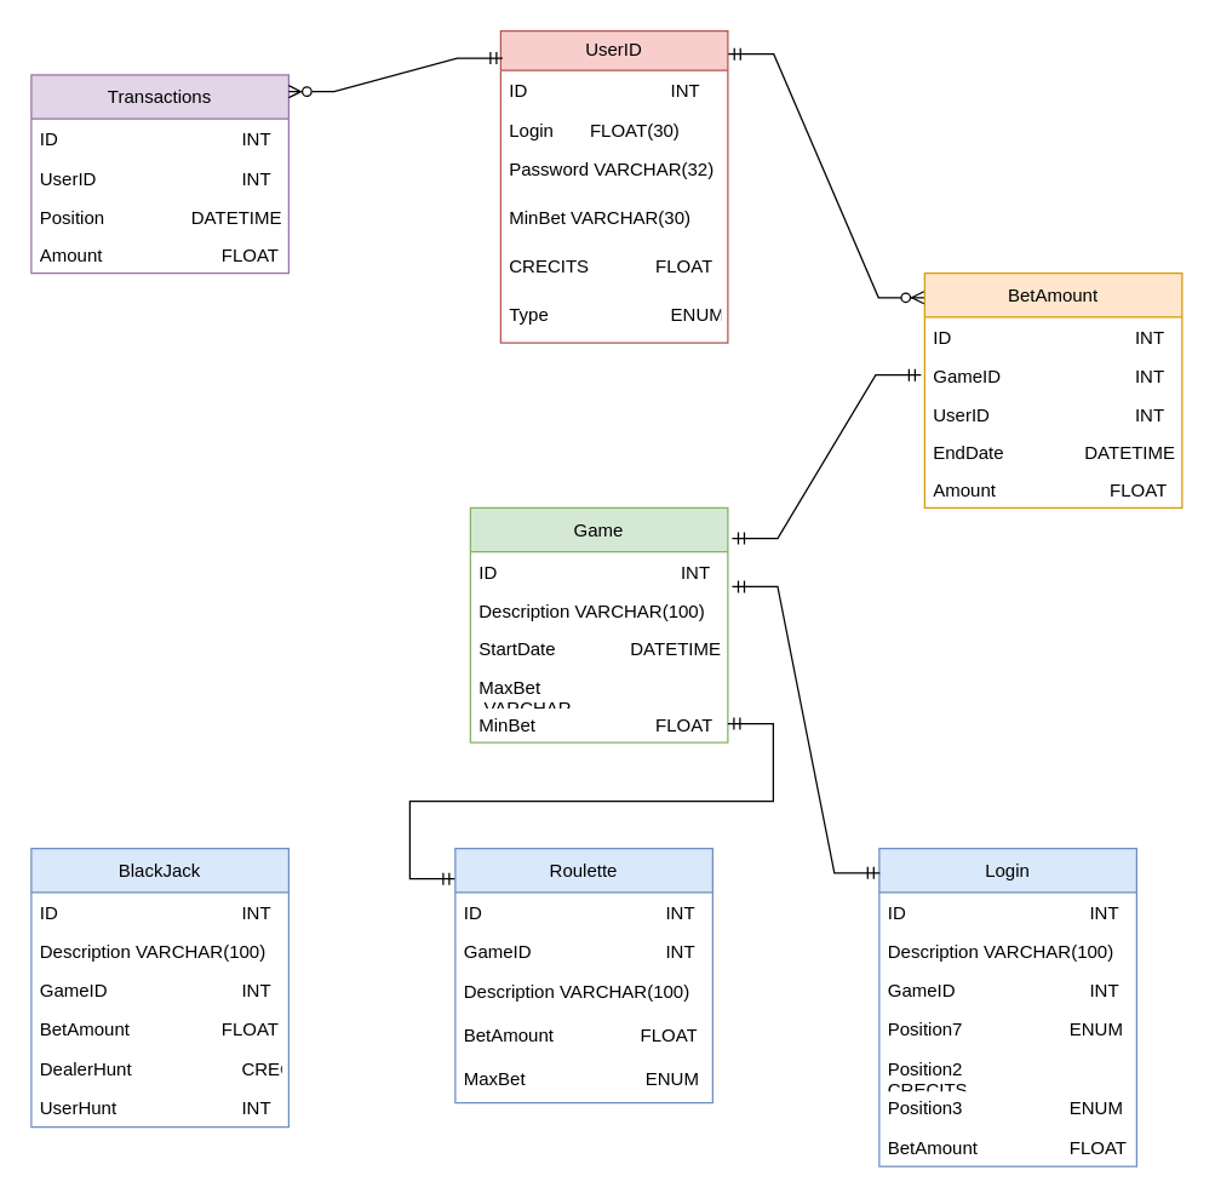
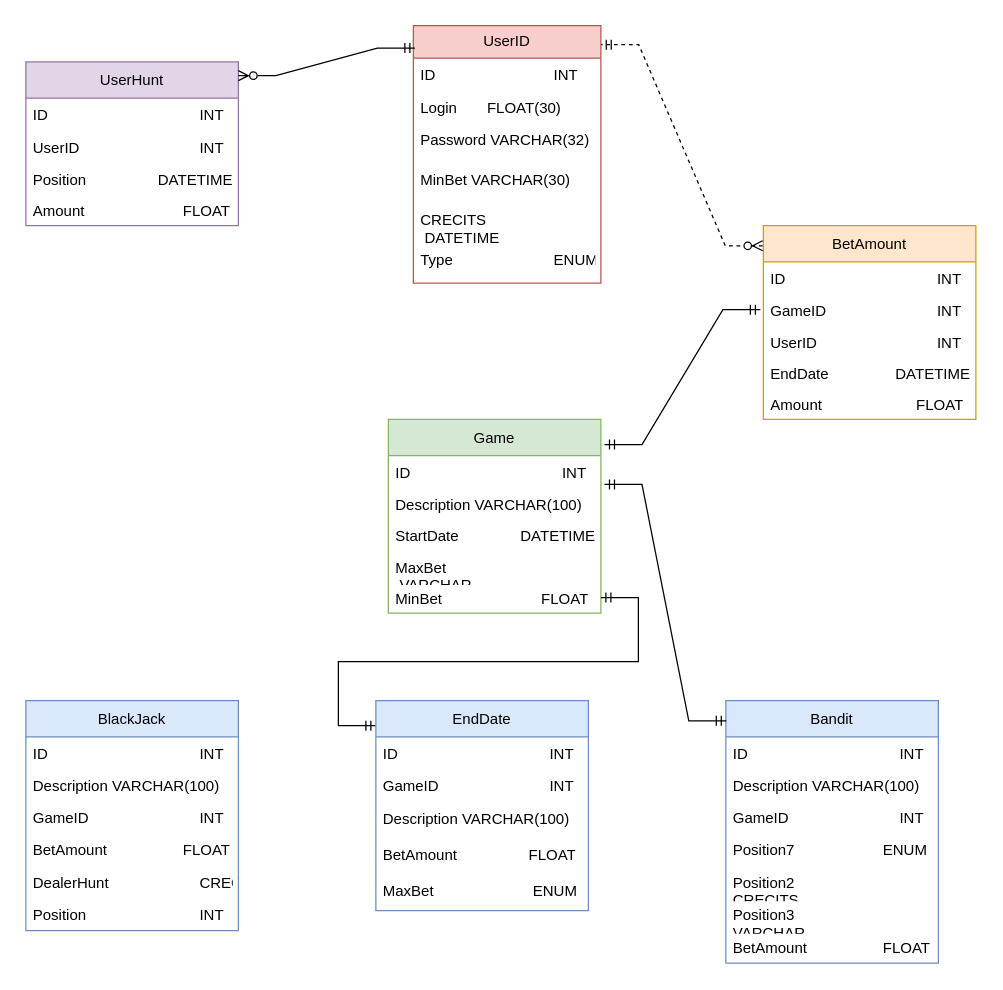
- <mxCell id="45" value="Transactions" style="swimlane;fontStyle=0;childLayout=stackLayout;horizontal=1;startSize=29;fillColor=#e1d5e7;horizontalStack=0;resizeParent=1;resizeParentMax=0;resizeLast=0;collapsible=1;marginBottom=0;whiteSpace=wrap;html=1;strokeColor=#9673a6;" vertex="1" parent="1"><mxGeometry x="20" y="49" width="170" height="131" as="geometry" /></mxCell>
+ <mxCell id="45" value="UserHunt" style="swimlane;fontStyle=0;childLayout=stackLayout;horizontal=1;startSize=29;fillColor=#e1d5e7;horizontalStack=0;resizeParent=1;resizeParentMax=0;resizeLast=0;collapsible=1;marginBottom=0;whiteSpace=wrap;html=1;strokeColor=#9673a6;" vertex="1" parent="1"><mxGeometry x="20" y="49" width="170" height="131" as="geometry" /></mxCell>
- <mxCell id="43" value="" style="edgeStyle=entityRelationEdgeStyle;fontSize=12;html=1;endArrow=ERmandOne;startArrow=ERzeroToMany;rounded=0;entryX=1.002;entryY=0.074;entryDx=0;entryDy=0;exitX=-0.003;exitY=0.104;exitDx=0;exitDy=0;exitPerimeter=0;endFill=0;entryPerimeter=0;" edge="1" parent="1" source="37" target="2"><mxGeometry width="100" height="100" relative="1" as="geometry"><mxPoint x="250" y="153" as="sourcePoint" /><mxPoint x="350" y="53" as="targetPoint" /><Array as="points"><mxPoint x="610" y="220" /></Array></mxGeometry></mxCell>
+ <mxCell id="43" value="" style="edgeStyle=entityRelationEdgeStyle;fontSize=12;html=1;endArrow=ERmandOne;startArrow=ERzeroToMany;rounded=0;entryX=1.002;entryY=0.074;entryDx=0;entryDy=0;exitX=-0.003;exitY=0.104;exitDx=0;exitDy=0;exitPerimeter=0;endFill=0;entryPerimeter=0;dashed=1;" edge="1" parent="1" source="37" target="2"><mxGeometry width="100" height="100" relative="1" as="geometry"><mxPoint x="250" y="153" as="sourcePoint" /><mxPoint x="350" y="53" as="targetPoint" /><Array as="points"><mxPoint x="610" y="220" /></Array></mxGeometry></mxCell>
- <mxCell id="7" value="CRECITS&amp;nbsp; &lt;span style=&quot;white-space: pre;&quot;&gt;&#09;&lt;/span&gt;&amp;nbsp; &amp;nbsp; &amp;nbsp;FLOAT" style="text;strokeColor=none;fillColor=none;align=left;verticalAlign=top;spacingLeft=4;spacingRight=4;overflow=hidden;rotatable=0;points=[[0,0.5],[1,0.5]];portConstraint=eastwest;whiteSpace=wrap;html=1;" vertex="1" parent="2"><mxGeometry y="142" width="150" height="32" as="geometry" /></mxCell>
+ <mxCell id="7" value="CRECITS&amp;nbsp; &lt;span style=&quot;white-space: pre;&quot;&gt;&#09;&lt;/span&gt;&amp;nbsp; &amp;nbsp; &amp;nbsp;DATETIME" style="text;strokeColor=none;fillColor=none;align=left;verticalAlign=top;spacingLeft=4;spacingRight=4;overflow=hidden;rotatable=0;points=[[0,0.5],[1,0.5]];portConstraint=eastwest;whiteSpace=wrap;html=1;" vertex="1" parent="2"><mxGeometry y="142" width="150" height="32" as="geometry" /></mxCell>
- <mxCell id="16" value="Roulette" style="swimlane;fontStyle=0;childLayout=stackLayout;horizontal=1;startSize=29;fillColor=#dae8fc;horizontalStack=0;resizeParent=1;resizeParentMax=0;resizeLast=0;collapsible=1;marginBottom=0;whiteSpace=wrap;html=1;strokeColor=#6c8ebf;" vertex="1" parent="1"><mxGeometry x="300" y="560" width="170" height="168" as="geometry" /></mxCell>
+ <mxCell id="16" value="EndDate" style="swimlane;fontStyle=0;childLayout=stackLayout;horizontal=1;startSize=29;fillColor=#dae8fc;horizontalStack=0;resizeParent=1;resizeParentMax=0;resizeLast=0;collapsible=1;marginBottom=0;whiteSpace=wrap;html=1;strokeColor=#6c8ebf;" vertex="1" parent="1"><mxGeometry x="300" y="560" width="170" height="168" as="geometry" /></mxCell>
- <mxCell id="29" value="Login" style="swimlane;fontStyle=0;childLayout=stackLayout;horizontal=1;startSize=29;fillColor=#dae8fc;horizontalStack=0;resizeParent=1;resizeParentMax=0;resizeLast=0;collapsible=1;marginBottom=0;whiteSpace=wrap;html=1;strokeColor=#6c8ebf;" vertex="1" parent="1"><mxGeometry x="580" y="560" width="170" height="210" as="geometry" /></mxCell>
+ <mxCell id="29" value="Bandit" style="swimlane;fontStyle=0;childLayout=stackLayout;horizontal=1;startSize=29;fillColor=#dae8fc;horizontalStack=0;resizeParent=1;resizeParentMax=0;resizeLast=0;collapsible=1;marginBottom=0;whiteSpace=wrap;html=1;strokeColor=#6c8ebf;" vertex="1" parent="1"><mxGeometry x="580" y="560" width="170" height="210" as="geometry" /></mxCell>
- <mxCell id="28" value="UserHunt&lt;span style=&quot;white-space: pre;&quot;&gt;&#09;&lt;/span&gt;&lt;span style=&quot;white-space: pre;&quot;&gt;&#09;&lt;/span&gt;&lt;span style=&quot;white-space: pre;&quot;&gt;&#09;&lt;/span&gt;&lt;span style=&quot;white-space: pre;&quot;&gt;&#09;&lt;/span&gt;INT" style="text;strokeColor=none;fillColor=none;align=left;verticalAlign=top;spacingLeft=4;spacingRight=4;overflow=hidden;rotatable=0;points=[[0,0.5],[1,0.5]];portConstraint=eastwest;whiteSpace=wrap;html=1;" vertex="1" parent="22"><mxGeometry y="158" width="170" height="26" as="geometry" /></mxCell>
+ <mxCell id="28" value="Position&lt;span style=&quot;white-space: pre;&quot;&gt;&#09;&lt;/span&gt;&lt;span style=&quot;white-space: pre;&quot;&gt;&#09;&lt;/span&gt;&lt;span style=&quot;white-space: pre;&quot;&gt;&#09;&lt;/span&gt;&lt;span style=&quot;white-space: pre;&quot;&gt;&#09;&lt;/span&gt;INT" style="text;strokeColor=none;fillColor=none;align=left;verticalAlign=top;spacingLeft=4;spacingRight=4;overflow=hidden;rotatable=0;points=[[0,0.5],[1,0.5]];portConstraint=eastwest;whiteSpace=wrap;html=1;" vertex="1" parent="22"><mxGeometry y="158" width="170" height="26" as="geometry" /></mxCell>
- <mxCell id="35" value="Position3&lt;span style=&quot;white-space: pre;&quot;&gt;&#09;&lt;/span&gt;&lt;span style=&quot;white-space: pre;&quot;&gt;&#09;&lt;/span&gt;&lt;span style=&quot;white-space: pre;&quot;&gt;&#09;&lt;/span&gt;&amp;nbsp; &amp;nbsp; ENUM" style="text;strokeColor=none;fillColor=none;align=left;verticalAlign=top;spacingLeft=4;spacingRight=4;overflow=hidden;rotatable=0;points=[[0,0.5],[1,0.5]];portConstraint=eastwest;whiteSpace=wrap;html=1;" vertex="1" parent="29"><mxGeometry y="158" width="170" height="26" as="geometry" /></mxCell>
+ <mxCell id="35" value="Position3&lt;span style=&quot;white-space: pre;&quot;&gt;&#09;&lt;/span&gt;&lt;span style=&quot;white-space: pre;&quot;&gt;&#09;&lt;/span&gt;&lt;span style=&quot;white-space: pre;&quot;&gt;&#09;&lt;/span&gt;&amp;nbsp; &amp;nbsp; VARCHAR" style="text;strokeColor=none;fillColor=none;align=left;verticalAlign=top;spacingLeft=4;spacingRight=4;overflow=hidden;rotatable=0;points=[[0,0.5],[1,0.5]];portConstraint=eastwest;whiteSpace=wrap;html=1;" vertex="1" parent="29"><mxGeometry y="158" width="170" height="26" as="geometry" /></mxCell>
